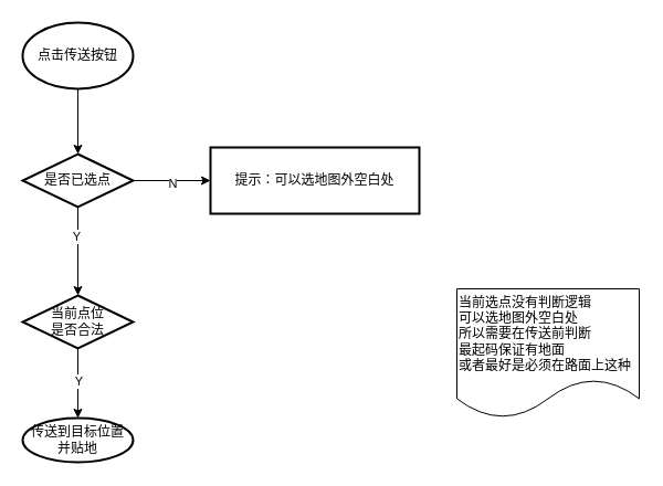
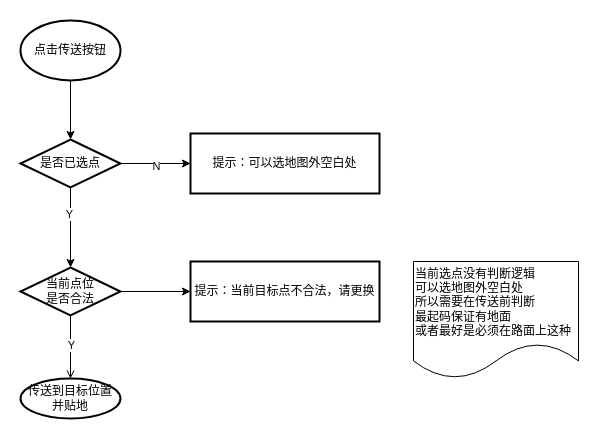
+ <mxCell id="10" style="edgeStyle=orthogonalEdgeStyle;rounded=0;orthogonalLoop=1;jettySize=auto;html=1;exitX=1;exitY=0.5;exitDx=0;exitDy=0;exitPerimeter=0;entryX=0;entryY=0.5;entryDx=0;entryDy=0;" edge="1" parent="1" source="13" target="15"><mxGeometry relative="1" as="geometry" /></mxCell>
+ <mxCell id="15" value="提示：当前目标点不合法，请更换" style="whiteSpace=wrap;html=1;strokeWidth=2;" vertex="1" parent="1"><mxGeometry x="190" y="261" width="189" height="60" as="geometry" /></mxCell>
- <mxCell id="11" style="edgeStyle=orthogonalEdgeStyle;rounded=0;orthogonalLoop=1;jettySize=auto;html=1;exitX=0.5;exitY=1;exitDx=0;exitDy=0;exitPerimeter=0;entryX=0.5;entryY=0;entryDx=0;entryDy=0;entryPerimeter=0;" edge="1" parent="1" source="13" target="16"><mxGeometry relative="1" as="geometry" /></mxCell>
+ <mxCell id="11" style="edgeStyle=orthogonalEdgeStyle;rounded=0;orthogonalLoop=1;jettySize=auto;html=1;exitX=0.5;exitY=1;exitDx=0;exitDy=0;exitPerimeter=0;entryX=0.5;entryY=0;entryDx=0;entryDy=0;entryPerimeter=0;endArrow=open;" edge="1" parent="1" source="13" target="16"><mxGeometry relative="1" as="geometry" /></mxCell>
